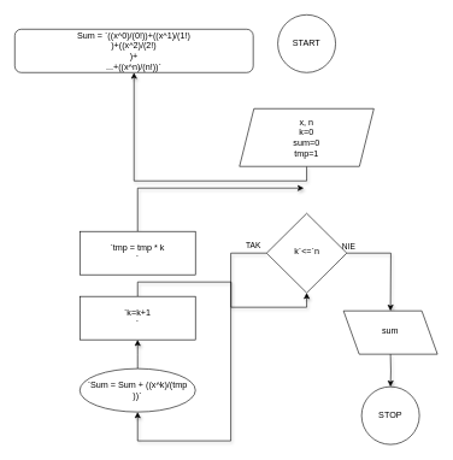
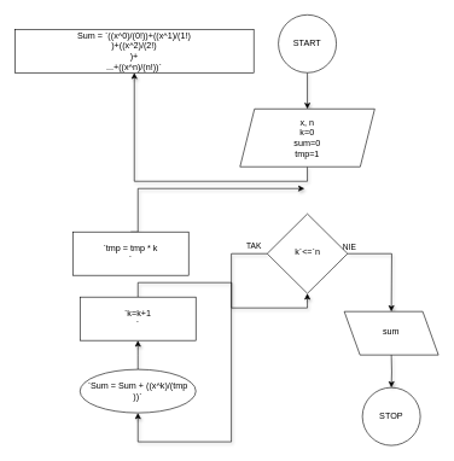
- <mxCell id="4" value="Sum = `((x^0)/(0!))+((x^1)/(1!)&lt;br&gt;)+((x^2)/(2!)&lt;br&gt;)+&lt;br&gt;...+((x^n)/(n!))`" style="whiteSpace=wrap;html=1;rounded=1;" vertex="1" parent="1"><mxGeometry x="20" y="40" width="330" height="60" as="geometry" /></mxCell>
+ <mxCell id="4" value="Sum = `((x^0)/(0!))+((x^1)/(1!)&lt;br&gt;)+((x^2)/(2!)&lt;br&gt;)+&lt;br&gt;...+((x^n)/(n!))`" style="rounded=0;whiteSpace=wrap;html=1;" vertex="1" parent="1"><mxGeometry x="20" y="40" width="330" height="60" as="geometry" /></mxCell>
+ <mxCell id="2" style="edgeStyle=orthogonalEdgeStyle;rounded=0;orthogonalLoop=1;jettySize=auto;html=1;exitX=0.5;exitY=1;exitDx=0;exitDy=0;entryX=0.5;entryY=0;entryDx=0;entryDy=0;shadow=1;" edge="1" parent="1" source="3" target="8"><mxGeometry relative="1" as="geometry" /></mxCell>
- <mxCell id="22" value="`tmp = tmp * k&lt;br&gt;`" style="rounded=0;whiteSpace=wrap;html=1;" vertex="1" parent="1"><mxGeometry x="110" y="320" width="160" height="60" as="geometry" /></mxCell>
+ <mxCell id="22" value="`tmp = tmp * k&lt;br&gt;`" style="rounded=0;whiteSpace=wrap;html=1;" vertex="1" parent="1"><mxGeometry x="100" y="320" width="160" height="60" as="geometry" /></mxCell>
